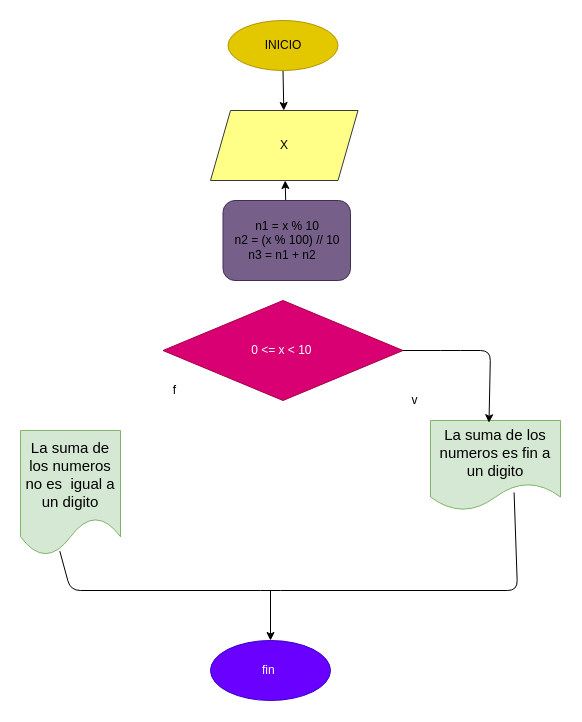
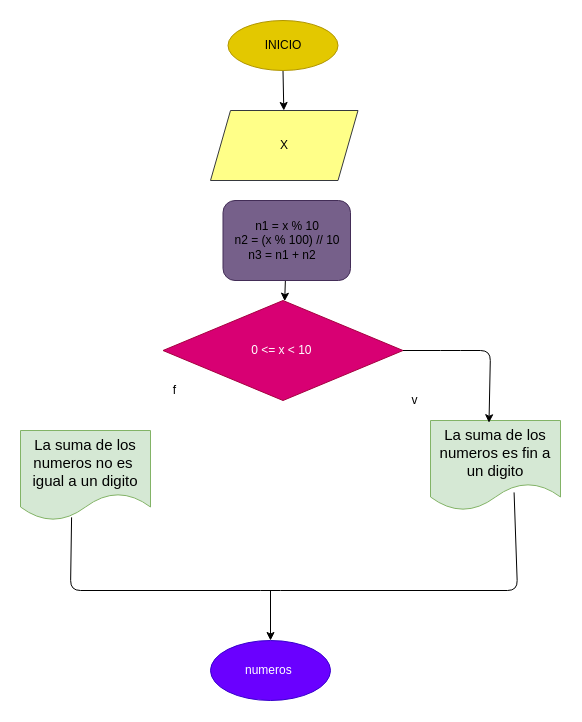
- <mxCell id="13" value="" style="edgeStyle=none;html=1;" edge="1" parent="1" source="14" target="15"><mxGeometry relative="1" as="geometry" /></mxCell>
+ <mxCell id="13" value="" style="edgeStyle=none;html=1;" edge="1" parent="1" source="14" target="6"><mxGeometry relative="1" as="geometry" /></mxCell>
- <mxCell id="8" value="&lt;span style=&quot;color: rgb(0 , 0 , 0) ; font-size: 15px&quot;&gt;La suma de los numeros no es&amp;nbsp; igual a un digito&lt;/span&gt;" style="shape=document;whiteSpace=wrap;html=1;boundedLbl=1;fillColor=#d5e8d4;strokeColor=#82b366;" vertex="1" parent="1"><mxGeometry x="20" y="430" width="100" height="125" as="geometry" /></mxCell>
+ <mxCell id="8" value="&lt;span style=&quot;color: rgb(0 , 0 , 0) ; font-size: 15px&quot;&gt;La suma de los numeros no es&amp;nbsp; igual a un digito&lt;/span&gt;" style="shape=document;whiteSpace=wrap;html=1;boundedLbl=1;fillColor=#d5e8d4;strokeColor=#82b366;" vertex="1" parent="1"><mxGeometry x="20" y="430" width="130" height="90" as="geometry" /></mxCell>
- <mxCell id="5" value="fin&amp;nbsp;" style="ellipse;whiteSpace=wrap;html=1;fillColor=#6a00ff;strokeColor=#3700CC;fontColor=#ffffff;" vertex="1" parent="1"><mxGeometry x="210" y="640" width="120" height="60" as="geometry" /></mxCell>
+ <mxCell id="5" value="numeros&amp;nbsp;" style="ellipse;whiteSpace=wrap;html=1;fillColor=#6a00ff;strokeColor=#3700CC;fontColor=#ffffff;" vertex="1" parent="1"><mxGeometry x="210" y="640" width="120" height="60" as="geometry" /></mxCell>
